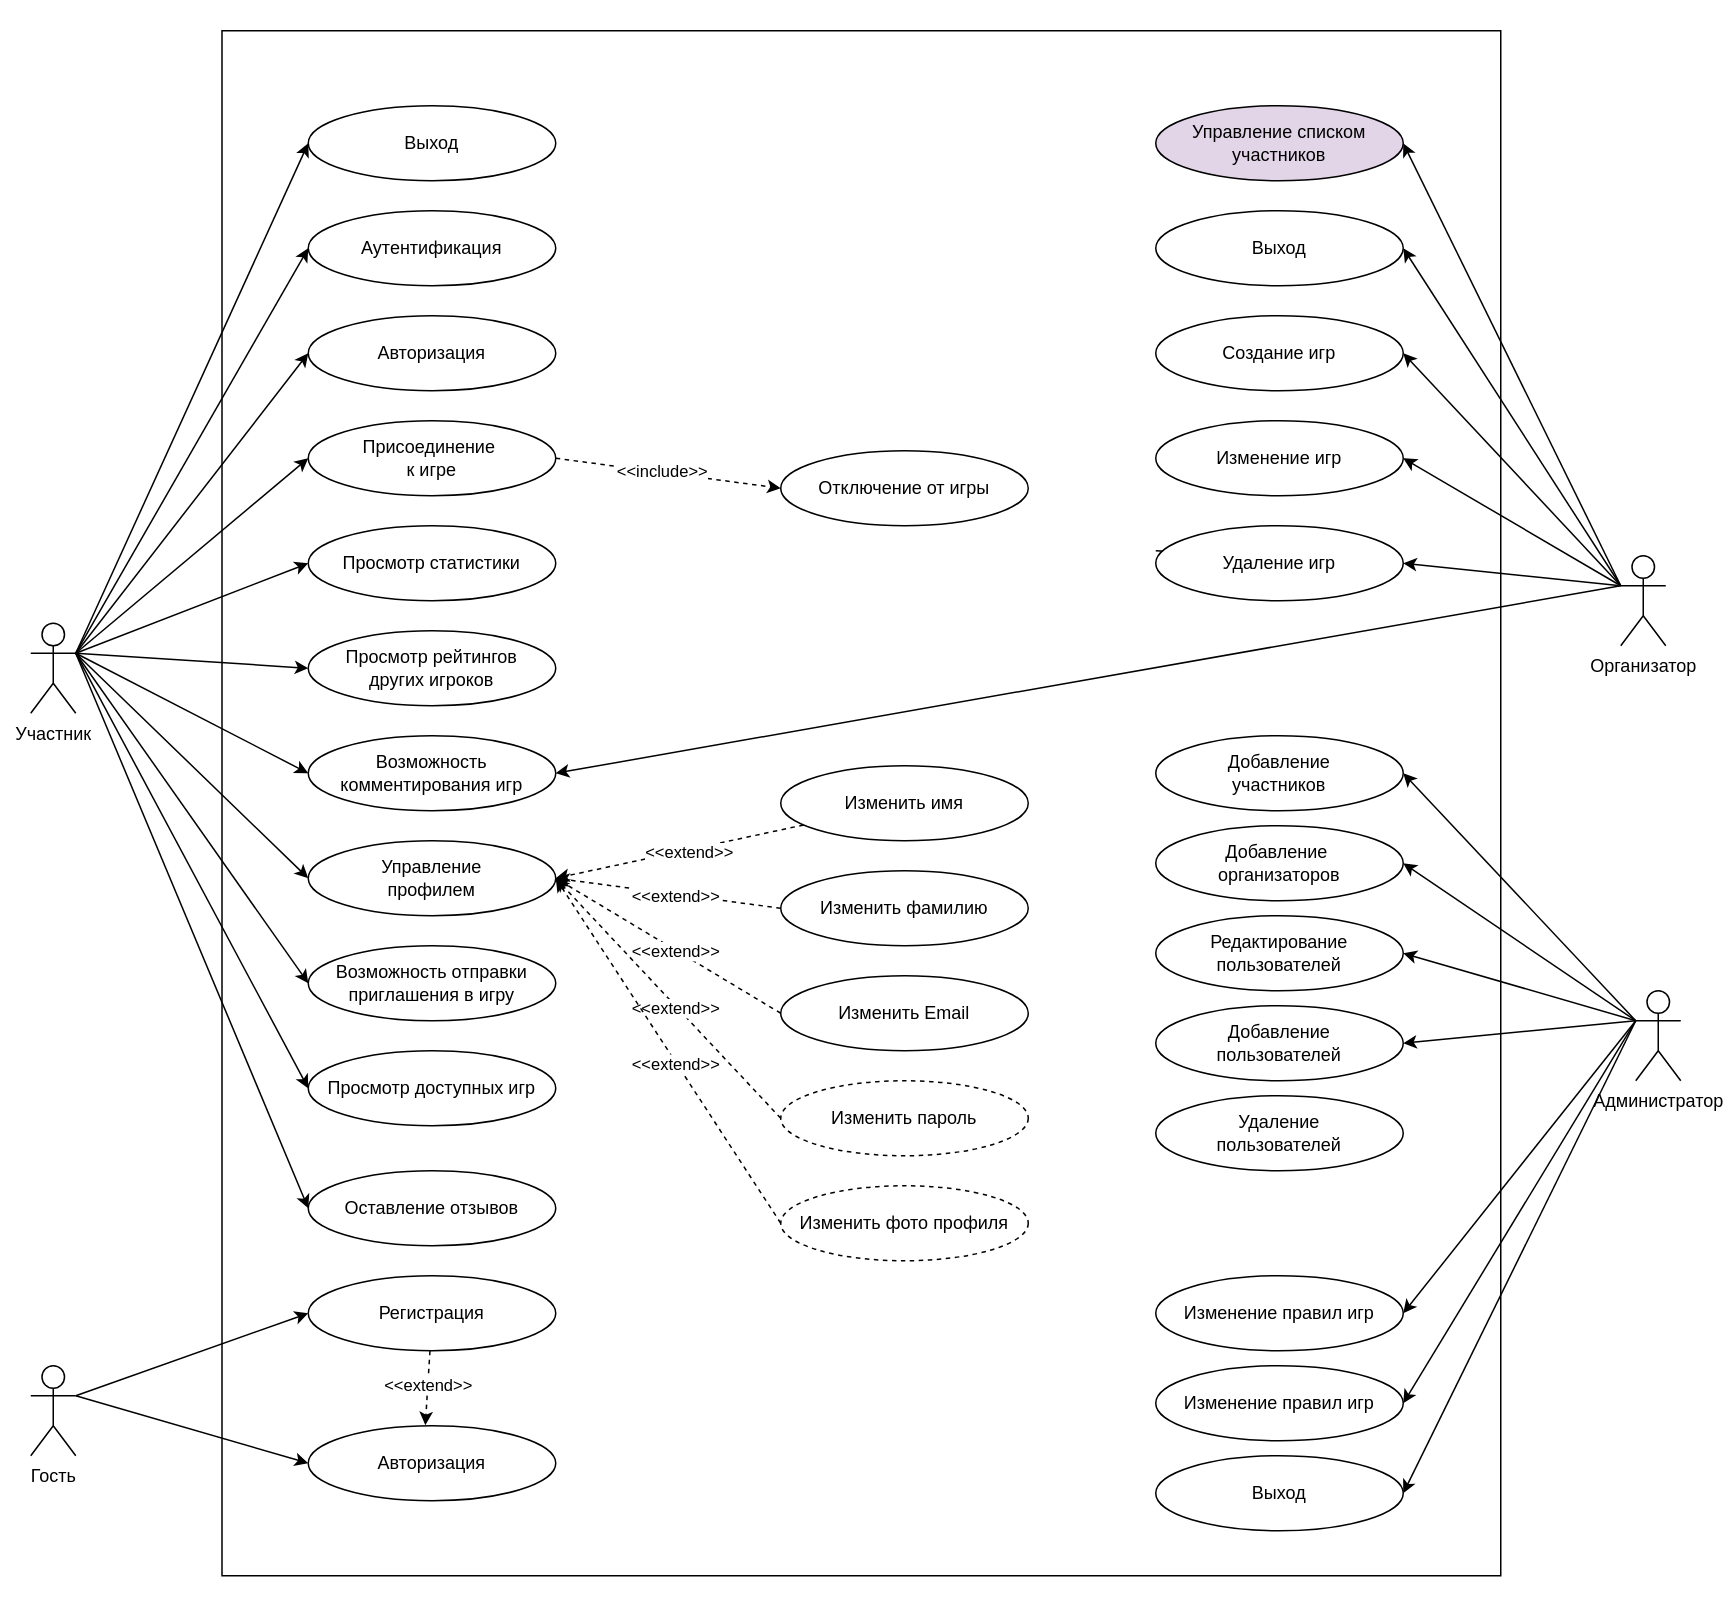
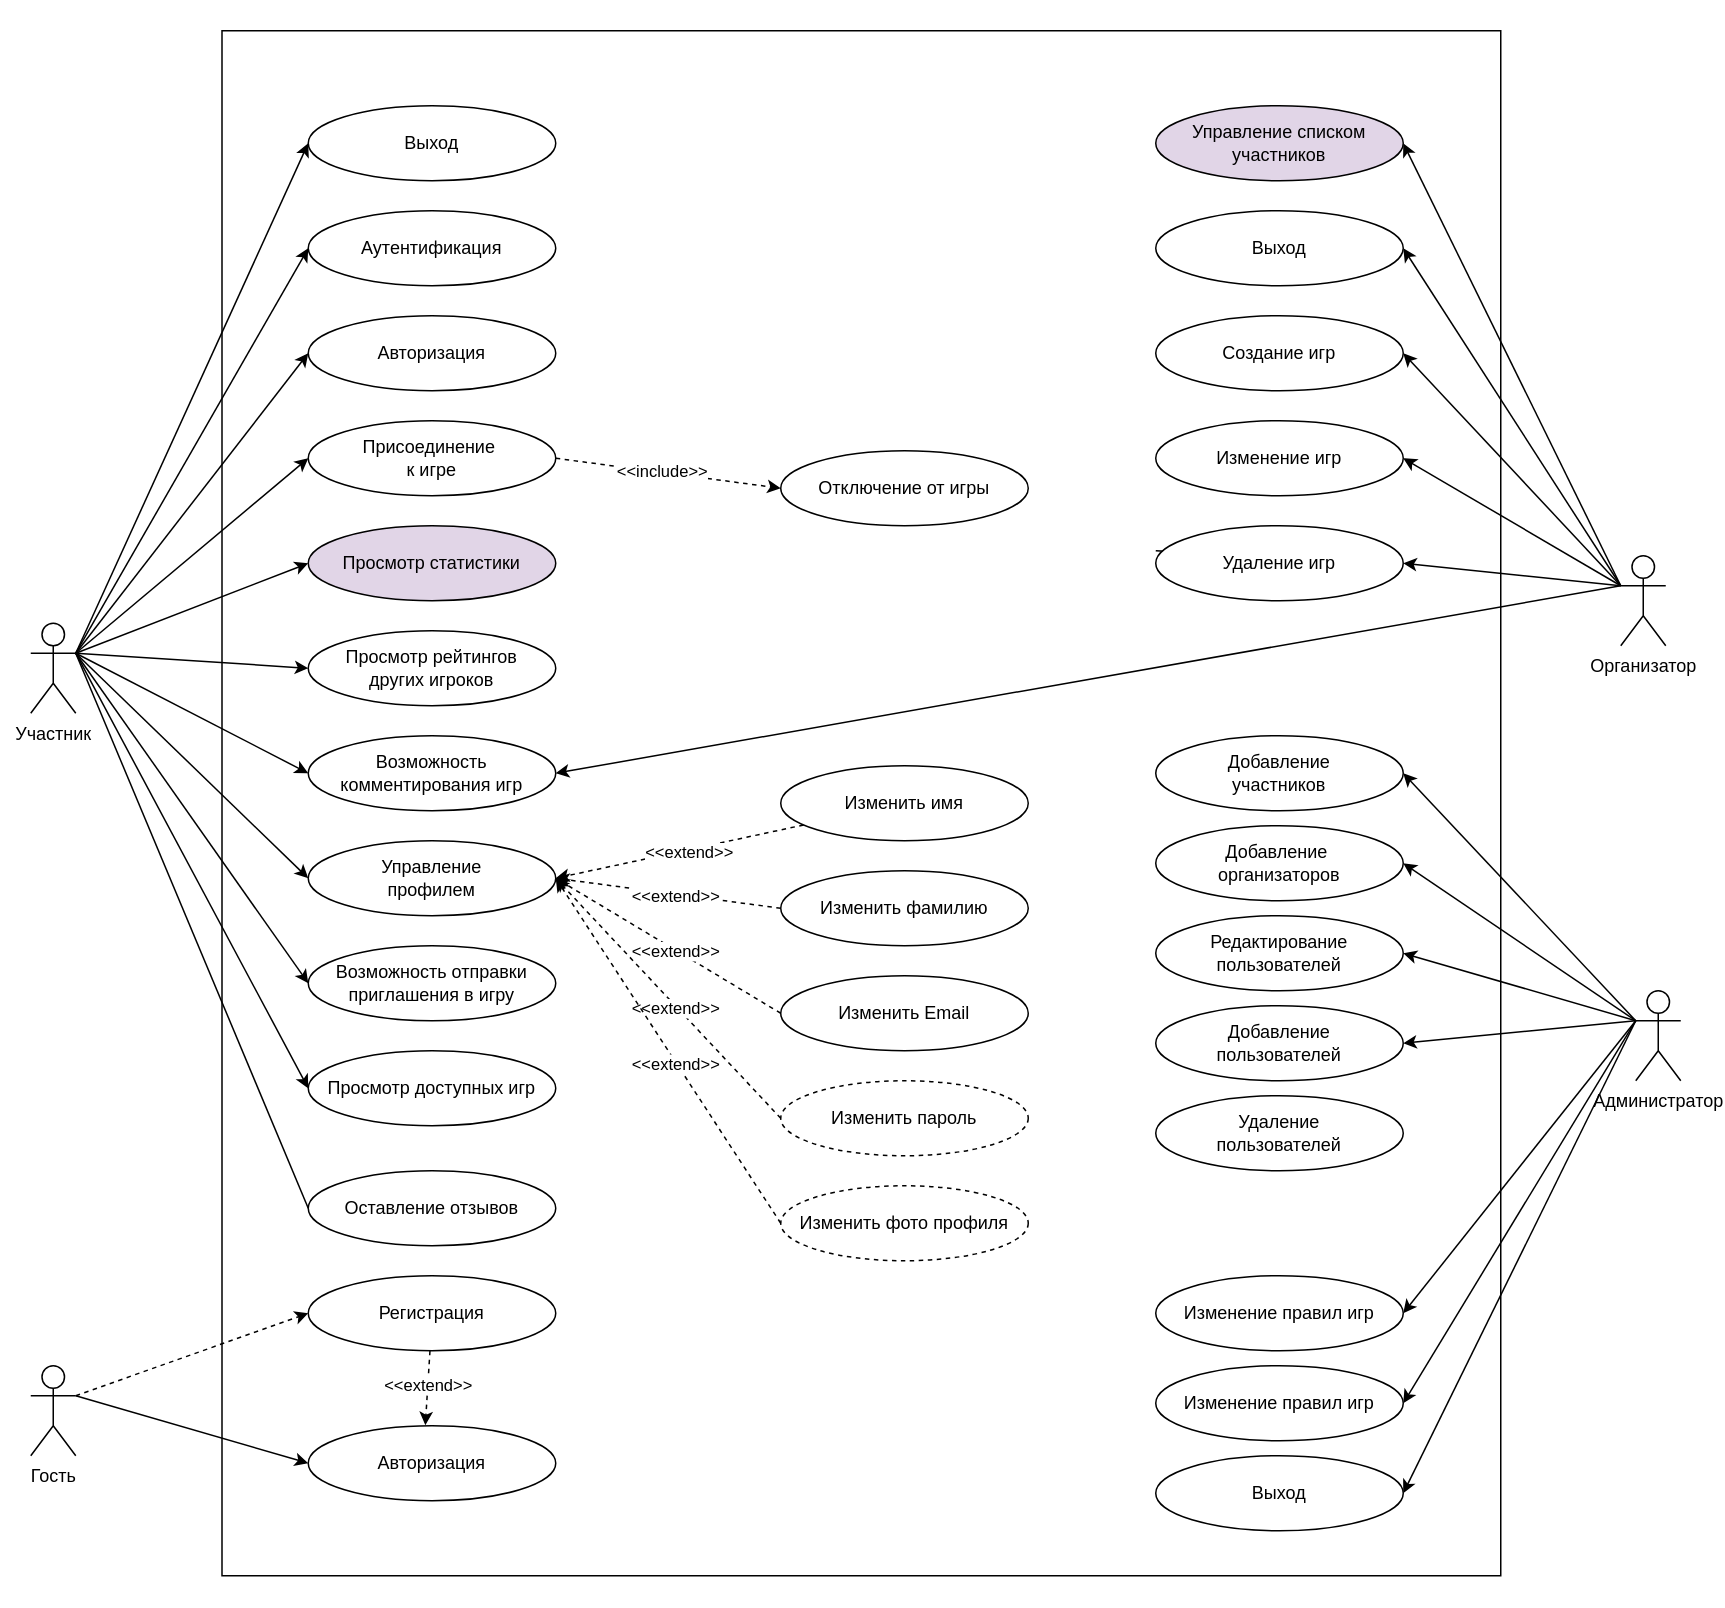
- <mxCell id="24" value="Просмотр статистики" style="ellipse;whiteSpace=wrap;html=1;" parent="1" vertex="1"><mxGeometry x="205" y="350" width="165" height="50" as="geometry" /></mxCell>
+ <mxCell id="24" value="Просмотр статистики" style="ellipse;whiteSpace=wrap;html=1;fillColor=#e1d5e7;" parent="1" vertex="1"><mxGeometry x="205" y="350" width="165" height="50" as="geometry" /></mxCell>
- <mxCell id="19" style="rounded=0;orthogonalLoop=1;jettySize=auto;html=1;exitX=1;exitY=0.333;exitDx=0;exitDy=0;exitPerimeter=0;entryX=0;entryY=0.5;entryDx=0;entryDy=0;" parent="1" source="20" target="48" edge="1"><mxGeometry relative="1" as="geometry" /></mxCell>
+ <mxCell id="19" style="rounded=0;orthogonalLoop=1;jettySize=auto;html=1;exitX=1;exitY=0.333;exitDx=0;exitDy=0;exitPerimeter=0;entryX=0;entryY=0.5;entryDx=0;entryDy=0;endArrow=none;" parent="1" source="20" target="48" edge="1"><mxGeometry relative="1" as="geometry" /></mxCell>
- <mxCell id="3" style="rounded=0;orthogonalLoop=1;jettySize=auto;html=1;exitX=1;exitY=0.333;exitDx=0;exitDy=0;exitPerimeter=0;entryX=0;entryY=0.5;entryDx=0;entryDy=0;" parent="1" source="4" target="27" edge="1"><mxGeometry relative="1" as="geometry" /></mxCell>
+ <mxCell id="3" style="rounded=0;orthogonalLoop=1;jettySize=auto;html=1;exitX=1;exitY=0.333;exitDx=0;exitDy=0;exitPerimeter=0;entryX=0;entryY=0.5;entryDx=0;entryDy=0;dashed=1;" parent="1" source="4" target="27" edge="1"><mxGeometry relative="1" as="geometry" /></mxCell>
